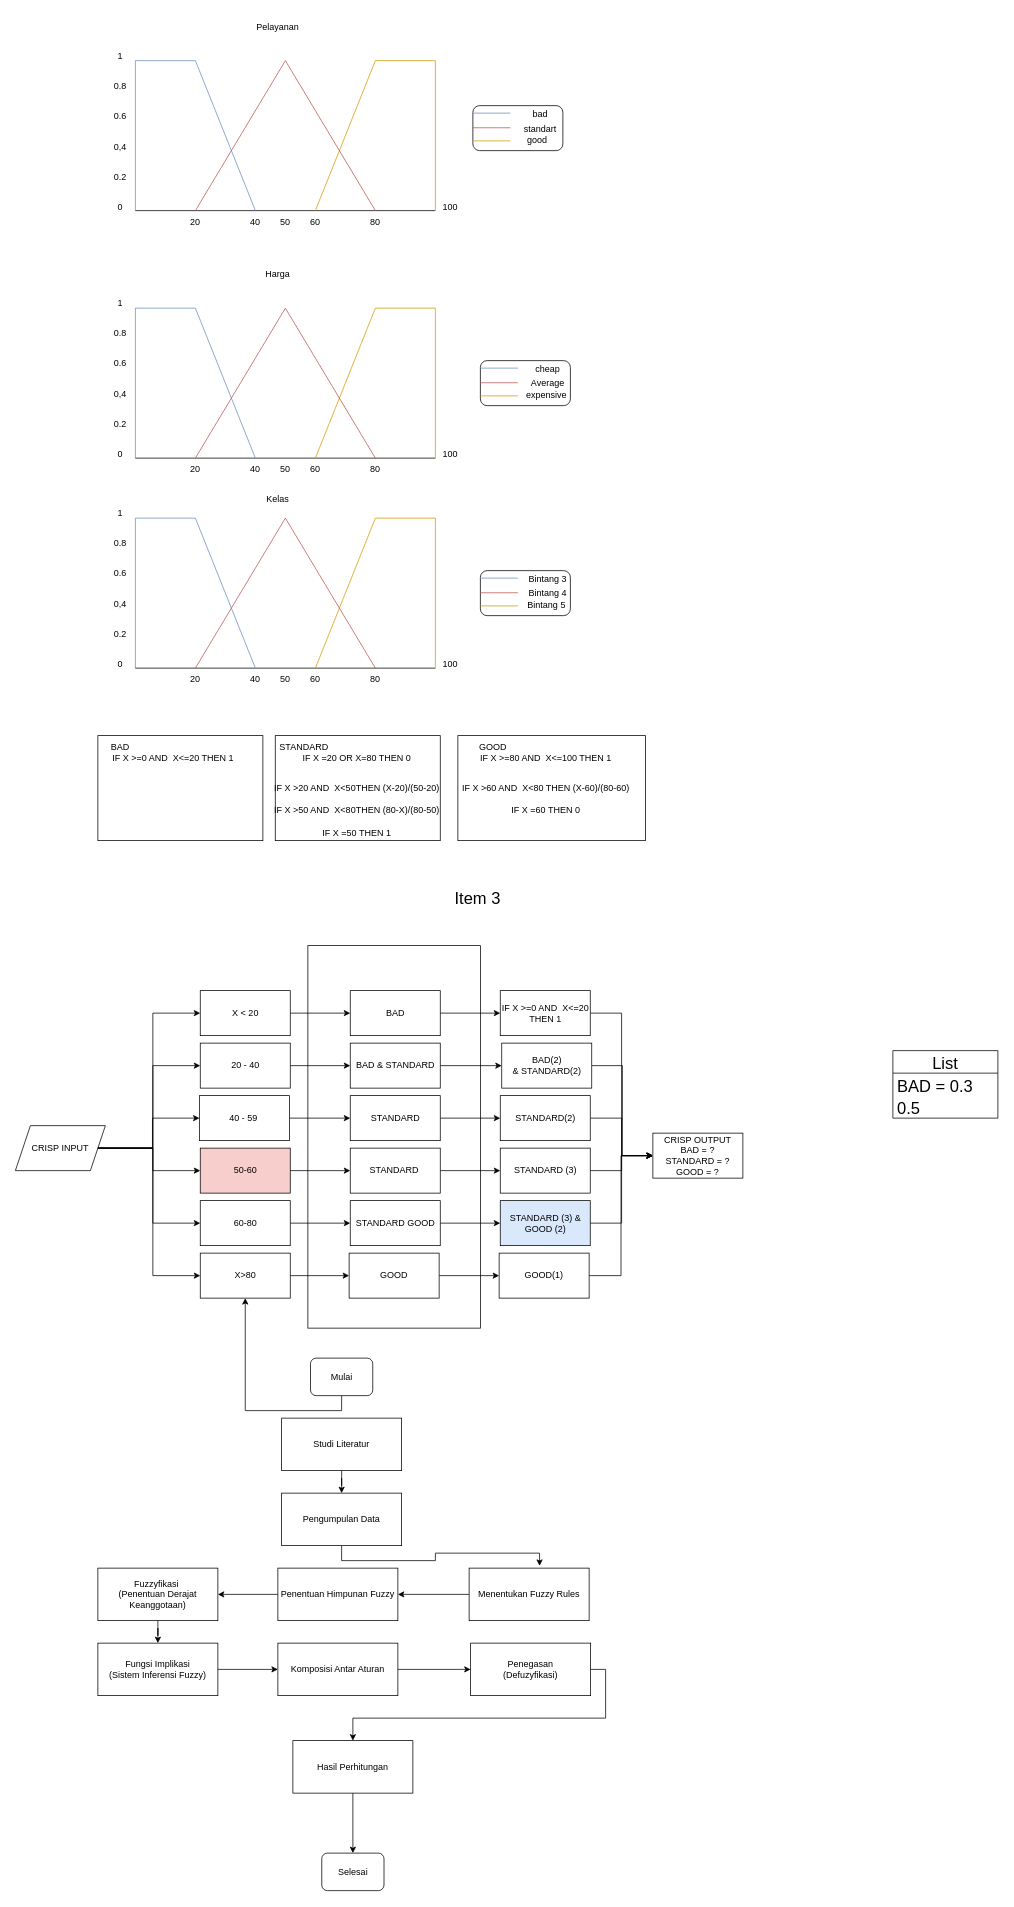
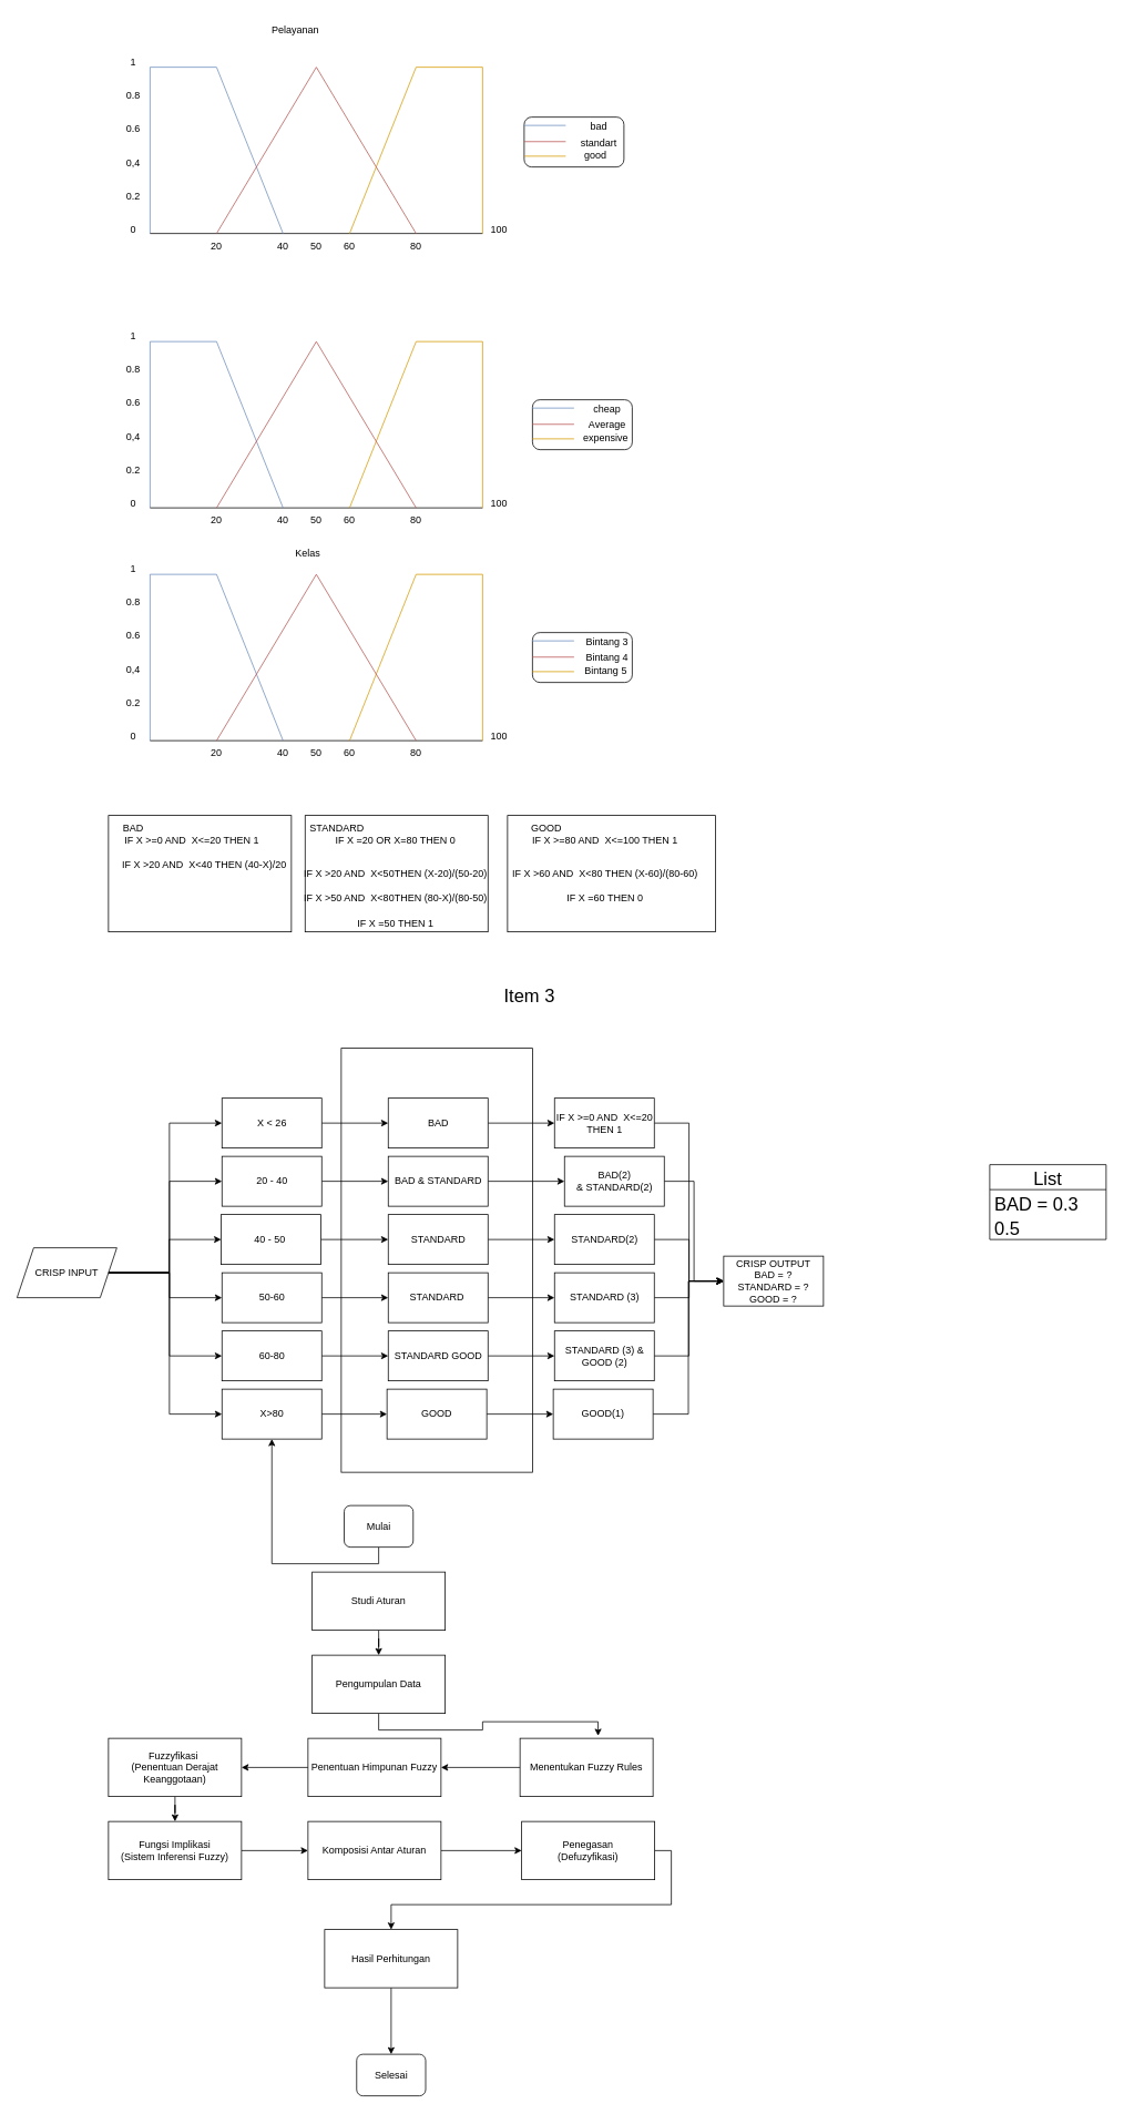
- <mxCell id="132" value="Pelayanan" style="text;html=1;strokeColor=none;fillColor=none;align=center;verticalAlign=middle;whiteSpace=wrap;rounded=0;" parent="1" vertex="1"><mxGeometry x="340" y="20" width="60" height="30" as="geometry" /></mxCell>
+ <mxCell id="132" value="Pelayanan" style="text;html=1;strokeColor=none;fillColor=none;align=center;verticalAlign=middle;whiteSpace=wrap;rounded=0;" parent="1" vertex="1"><mxGeometry x="325" y="20" width="60" height="30" as="geometry" /></mxCell>
- <mxCell id="21" value="Harga" style="text;html=1;strokeColor=none;fillColor=none;align=center;verticalAlign=middle;whiteSpace=wrap;rounded=0;" parent="1" vertex="1"><mxGeometry x="340" y="350" width="60" height="30" as="geometry" /></mxCell>
+ <mxCell id="59" value="IF X &amp;gt;20 AND&amp;nbsp; X&amp;lt;40 THEN (40-X)/20" style="text;html=1;align=center;verticalAlign=middle;resizable=0;points=[];autosize=1;strokeColor=none;fillColor=none;" parent="1" vertex="1"><mxGeometry x="140" y="1030" width="210" height="20" as="geometry" /></mxCell>
- <mxCell id="73" value="X &amp;lt; 20" style="rounded=0;whiteSpace=wrap;html=1;" parent="1" vertex="1"><mxGeometry x="266.5" y="1320" width="120" height="60" as="geometry" /></mxCell>
+ <mxCell id="73" value="X &amp;lt; 26" style="rounded=0;whiteSpace=wrap;html=1;" parent="1" vertex="1"><mxGeometry x="266.5" y="1320" width="120" height="60" as="geometry" /></mxCell>
- <mxCell id="99" value="BAD(2)&lt;br&gt;&amp;amp; STANDARD(2)" style="rounded=0;whiteSpace=wrap;html=1;" parent="1" vertex="1"><mxGeometry x="668.5" y="1390" width="120" height="60" as="geometry" /></mxCell>
+ <mxCell id="99" value="BAD(2)&lt;br&gt;&amp;amp; STANDARD(2)" style="rounded=0;whiteSpace=wrap;html=1;" parent="1" vertex="1"><mxGeometry x="678.5" y="1390" width="120" height="60" as="geometry" /></mxCell>
- <mxCell id="77" value="40 - 59&amp;nbsp;" style="rounded=0;whiteSpace=wrap;html=1;" parent="1" vertex="1"><mxGeometry x="265.5" y="1460" width="120" height="60" as="geometry" /></mxCell>
+ <mxCell id="77" value="40 - 50&amp;nbsp;" style="rounded=0;whiteSpace=wrap;html=1;" parent="1" vertex="1"><mxGeometry x="265.5" y="1460" width="120" height="60" as="geometry" /></mxCell>
- <mxCell id="75" value="50-60" style="rounded=0;whiteSpace=wrap;html=1;fillColor=#f8cecc;" parent="1" vertex="1"><mxGeometry x="266.5" y="1530" width="120" height="60" as="geometry" /></mxCell>
+ <mxCell id="75" value="50-60" style="rounded=0;whiteSpace=wrap;html=1;" parent="1" vertex="1"><mxGeometry x="266.5" y="1530" width="120" height="60" as="geometry" /></mxCell>
- <mxCell id="109" value="STANDARD (3) &amp;amp; GOOD (2)" style="rounded=0;whiteSpace=wrap;html=1;fillColor=#dae8fc;" parent="1" vertex="1"><mxGeometry x="666.5" y="1600" width="120" height="60" as="geometry" /></mxCell>
+ <mxCell id="109" value="STANDARD (3) &amp;amp; GOOD (2)" style="rounded=0;whiteSpace=wrap;html=1;" parent="1" vertex="1"><mxGeometry x="666.5" y="1600" width="120" height="60" as="geometry" /></mxCell>
- <mxCell id="156" value="Studi Literatur" style="rounded=0;whiteSpace=wrap;html=1;" parent="1" vertex="1"><mxGeometry x="375" y="1890" width="160" height="70" as="geometry" /></mxCell>
+ <mxCell id="156" value="Studi Aturan" style="rounded=0;whiteSpace=wrap;html=1;" parent="1" vertex="1"><mxGeometry x="375" y="1890" width="160" height="70" as="geometry" /></mxCell>
